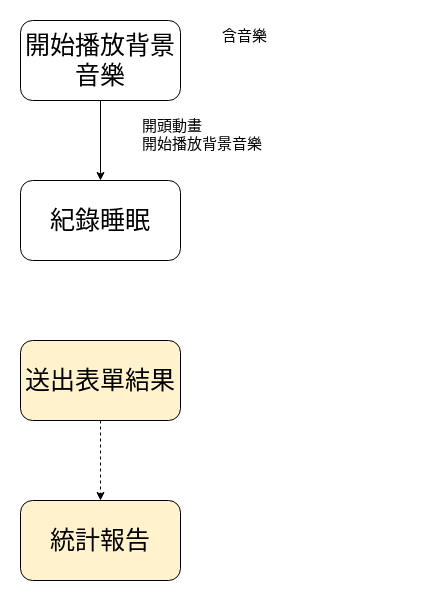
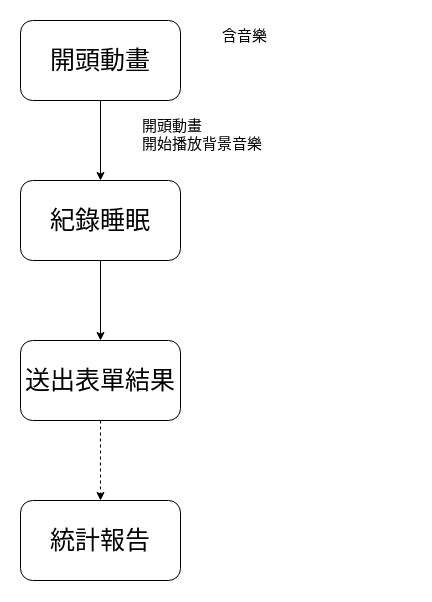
- <mxCell id="3" value="&lt;p style=&quot;margin: 0in; font-family: &amp;quot;microsoft jhenghei&amp;quot;; font-size: 25px;&quot;&gt;開始播放背景音樂&lt;/p&gt;" style="rounded=1;whiteSpace=wrap;html=1;fontSize=25;" parent="1" vertex="1"><mxGeometry x="20" y="20" width="160" height="80" as="geometry" /></mxCell>
+ <mxCell id="3" value="&lt;p style=&quot;margin: 0in; font-family: &amp;quot;microsoft jhenghei&amp;quot;; font-size: 25px;&quot;&gt;開頭動畫&lt;/p&gt;" style="rounded=1;whiteSpace=wrap;html=1;fontSize=25;" parent="1" vertex="1"><mxGeometry x="20" y="20" width="160" height="80" as="geometry" /></mxCell>
+ <mxCell id="4" value="" style="edgeStyle=orthogonalEdgeStyle;rounded=0;orthogonalLoop=1;jettySize=auto;html=1;fontSize=25;" parent="1" source="5" target="7" edge="1"><mxGeometry relative="1" as="geometry" /></mxCell>
- <mxCell id="7" value="&lt;p style=&quot;margin: 0in; font-family: &amp;quot;microsoft jhenghei&amp;quot;; font-size: 25px;&quot;&gt;送出表單結果&lt;/p&gt;" style="rounded=1;whiteSpace=wrap;html=1;fontSize=25;fillColor=#fff2cc;" parent="1" vertex="1"><mxGeometry x="20" y="340" width="160" height="80" as="geometry" /></mxCell>
+ <mxCell id="7" value="&lt;p style=&quot;margin: 0in; font-family: &amp;quot;microsoft jhenghei&amp;quot;; font-size: 25px;&quot;&gt;送出表單結果&lt;/p&gt;" style="rounded=1;whiteSpace=wrap;html=1;fontSize=25;" parent="1" vertex="1"><mxGeometry x="20" y="340" width="160" height="80" as="geometry" /></mxCell>
- <mxCell id="8" value="&lt;p style=&quot;margin: 0in; font-family: &amp;quot;microsoft jhenghei&amp;quot;; font-size: 25px;&quot;&gt;統計報告&lt;/p&gt;" style="rounded=1;whiteSpace=wrap;html=1;fontSize=25;fillColor=#fff2cc;" parent="1" vertex="1"><mxGeometry x="20" y="500" width="160" height="80" as="geometry" /></mxCell>
+ <mxCell id="8" value="&lt;p style=&quot;margin: 0in; font-family: &amp;quot;microsoft jhenghei&amp;quot;; font-size: 25px;&quot;&gt;統計報告&lt;/p&gt;" style="rounded=1;whiteSpace=wrap;html=1;fontSize=25;" parent="1" vertex="1"><mxGeometry x="20" y="500" width="160" height="80" as="geometry" /></mxCell>
